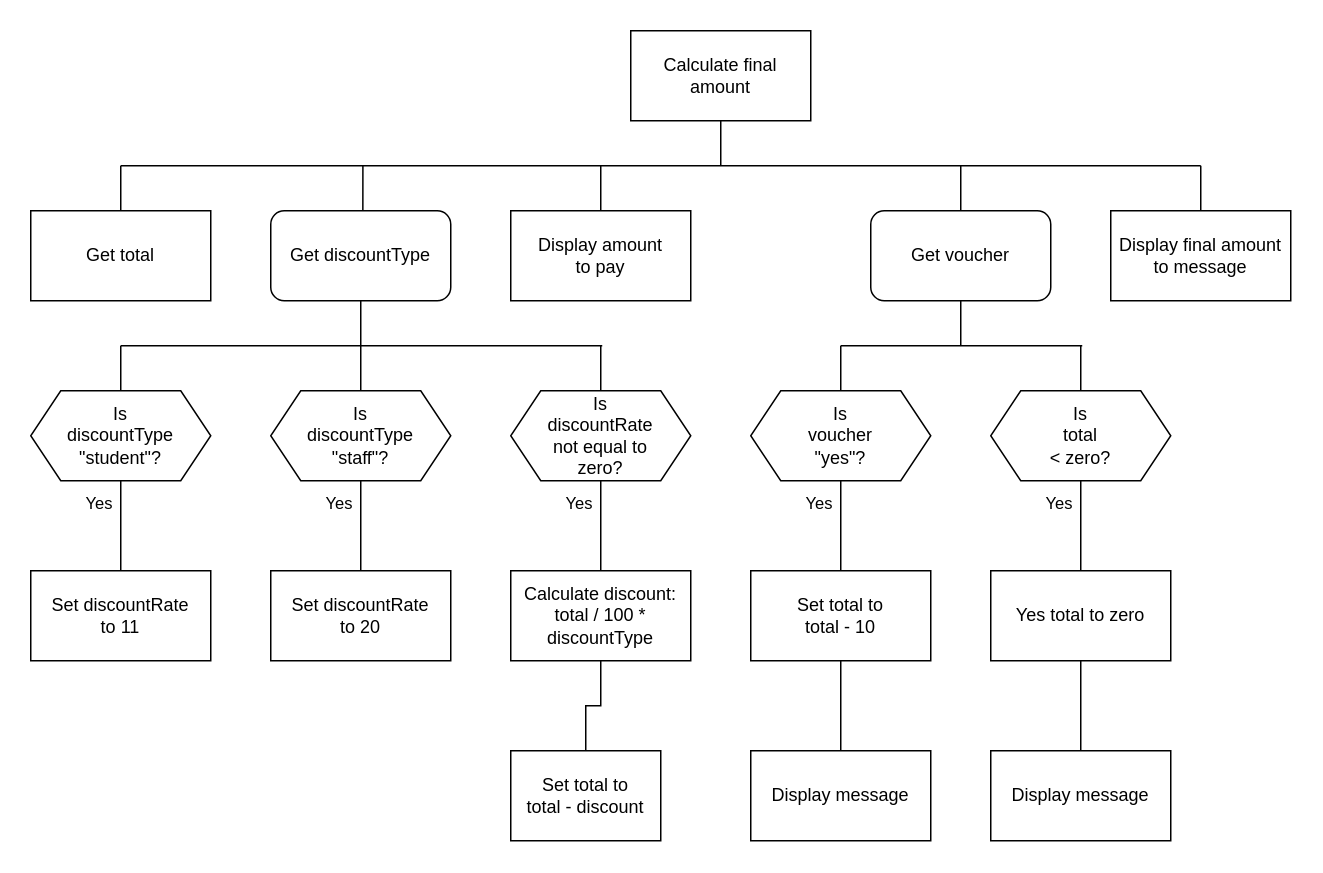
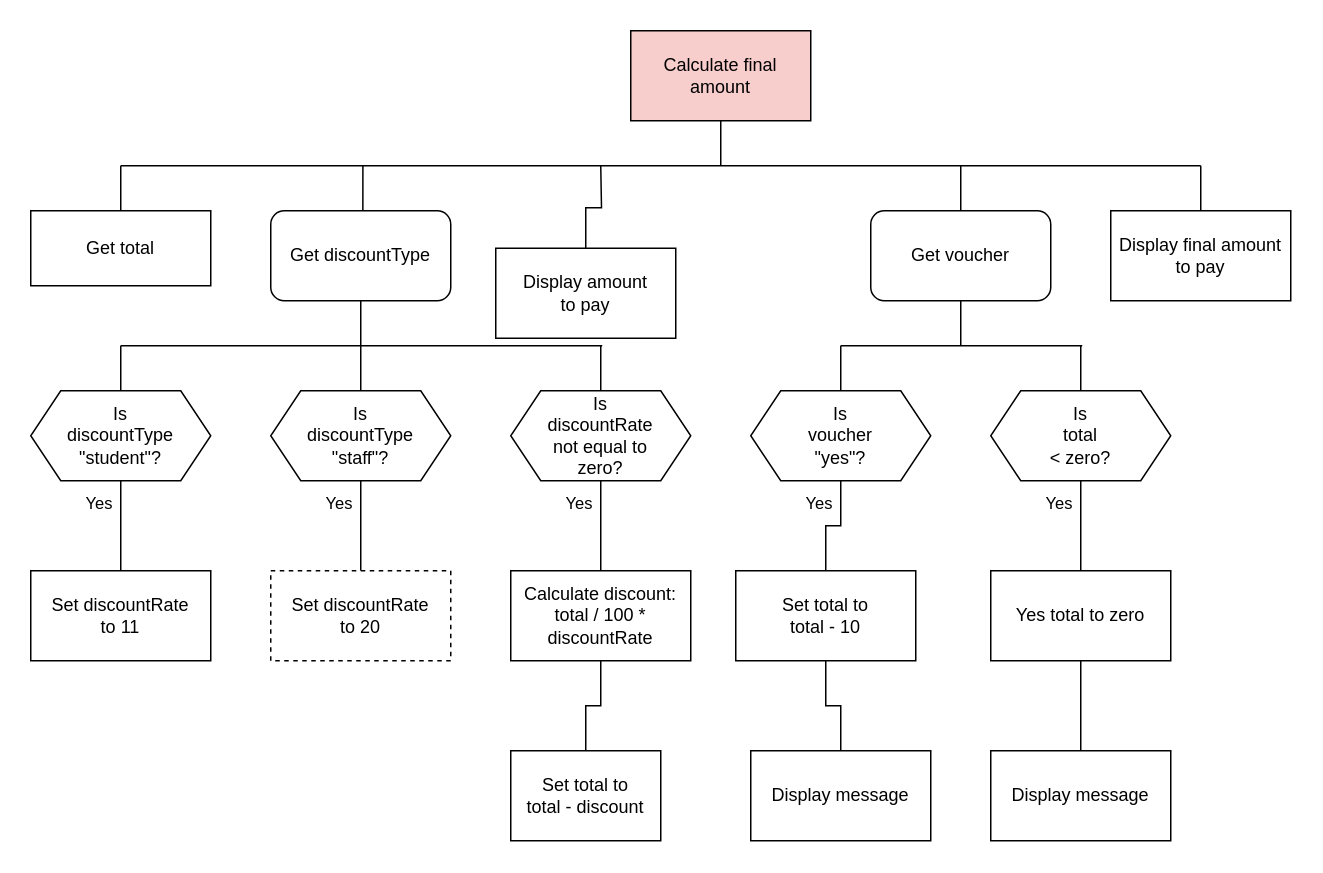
- <mxCell id="3" value="Calculate final amount" style="rounded=0;whiteSpace=wrap;html=1;" parent="1" vertex="1"><mxGeometry x="420" y="20" width="120" height="60" as="geometry" /></mxCell>
+ <mxCell id="3" value="Calculate final amount" style="rounded=0;whiteSpace=wrap;html=1;fillColor=#f8cecc;" parent="1" vertex="1"><mxGeometry x="420" y="20" width="120" height="60" as="geometry" /></mxCell>
- <mxCell id="5" value="Get total" style="rounded=0;whiteSpace=wrap;html=1;" parent="1" vertex="1"><mxGeometry x="20" y="140" width="120" height="60" as="geometry" /></mxCell>
+ <mxCell id="5" value="Get total" style="rounded=0;whiteSpace=wrap;html=1;" parent="1" vertex="1"><mxGeometry x="20" y="140" width="120" height="50" as="geometry" /></mxCell>
- <mxCell id="32" value="Display amount&lt;br&gt;to pay" style="rounded=0;whiteSpace=wrap;html=1;" parent="1" vertex="1"><mxGeometry x="340" y="140" width="120" height="60" as="geometry" /></mxCell>
+ <mxCell id="32" value="Display amount&lt;br&gt;to pay" style="rounded=0;whiteSpace=wrap;html=1;" parent="1" vertex="1"><mxGeometry x="330" y="165" width="120" height="60" as="geometry" /></mxCell>
- <mxCell id="30" value="Display final amount to message" style="rounded=0;whiteSpace=wrap;html=1;" parent="1" vertex="1"><mxGeometry x="740" y="140" width="120" height="60" as="geometry" /></mxCell>
+ <mxCell id="30" value="Display final amount to pay" style="rounded=0;whiteSpace=wrap;html=1;" parent="1" vertex="1"><mxGeometry x="740" y="140" width="120" height="60" as="geometry" /></mxCell>
- <mxCell id="17" value="Set discountRate&lt;br&gt;to 20" style="rounded=0;whiteSpace=wrap;html=1;" parent="1" vertex="1"><mxGeometry x="180" y="380" width="120" height="60" as="geometry" /></mxCell>
+ <mxCell id="17" value="Set discountRate&lt;br&gt;to 20" style="rounded=0;whiteSpace=wrap;html=1;dashed=1;" parent="1" vertex="1"><mxGeometry x="180" y="380" width="120" height="60" as="geometry" /></mxCell>
- <mxCell id="13" value="Calculate discount:&lt;br&gt;total / 100 * discountType" style="rounded=0;whiteSpace=wrap;html=1;" parent="1" vertex="1"><mxGeometry x="340" y="380" width="120" height="60" as="geometry" /></mxCell>
+ <mxCell id="13" value="Calculate discount:&lt;br&gt;total / 100 * discountRate" style="rounded=0;whiteSpace=wrap;html=1;" parent="1" vertex="1"><mxGeometry x="340" y="380" width="120" height="60" as="geometry" /></mxCell>
- <mxCell id="23" value="Set total to&lt;br style=&quot;border-color: var(--border-color);&quot;&gt;total - 10" style="rounded=0;whiteSpace=wrap;html=1;" parent="1" vertex="1"><mxGeometry x="500" y="380" width="120" height="60" as="geometry" /></mxCell>
+ <mxCell id="23" value="Set total to&lt;br style=&quot;border-color: var(--border-color);&quot;&gt;total - 10" style="rounded=0;whiteSpace=wrap;html=1;" parent="1" vertex="1"><mxGeometry x="490" y="380" width="120" height="60" as="geometry" /></mxCell>
